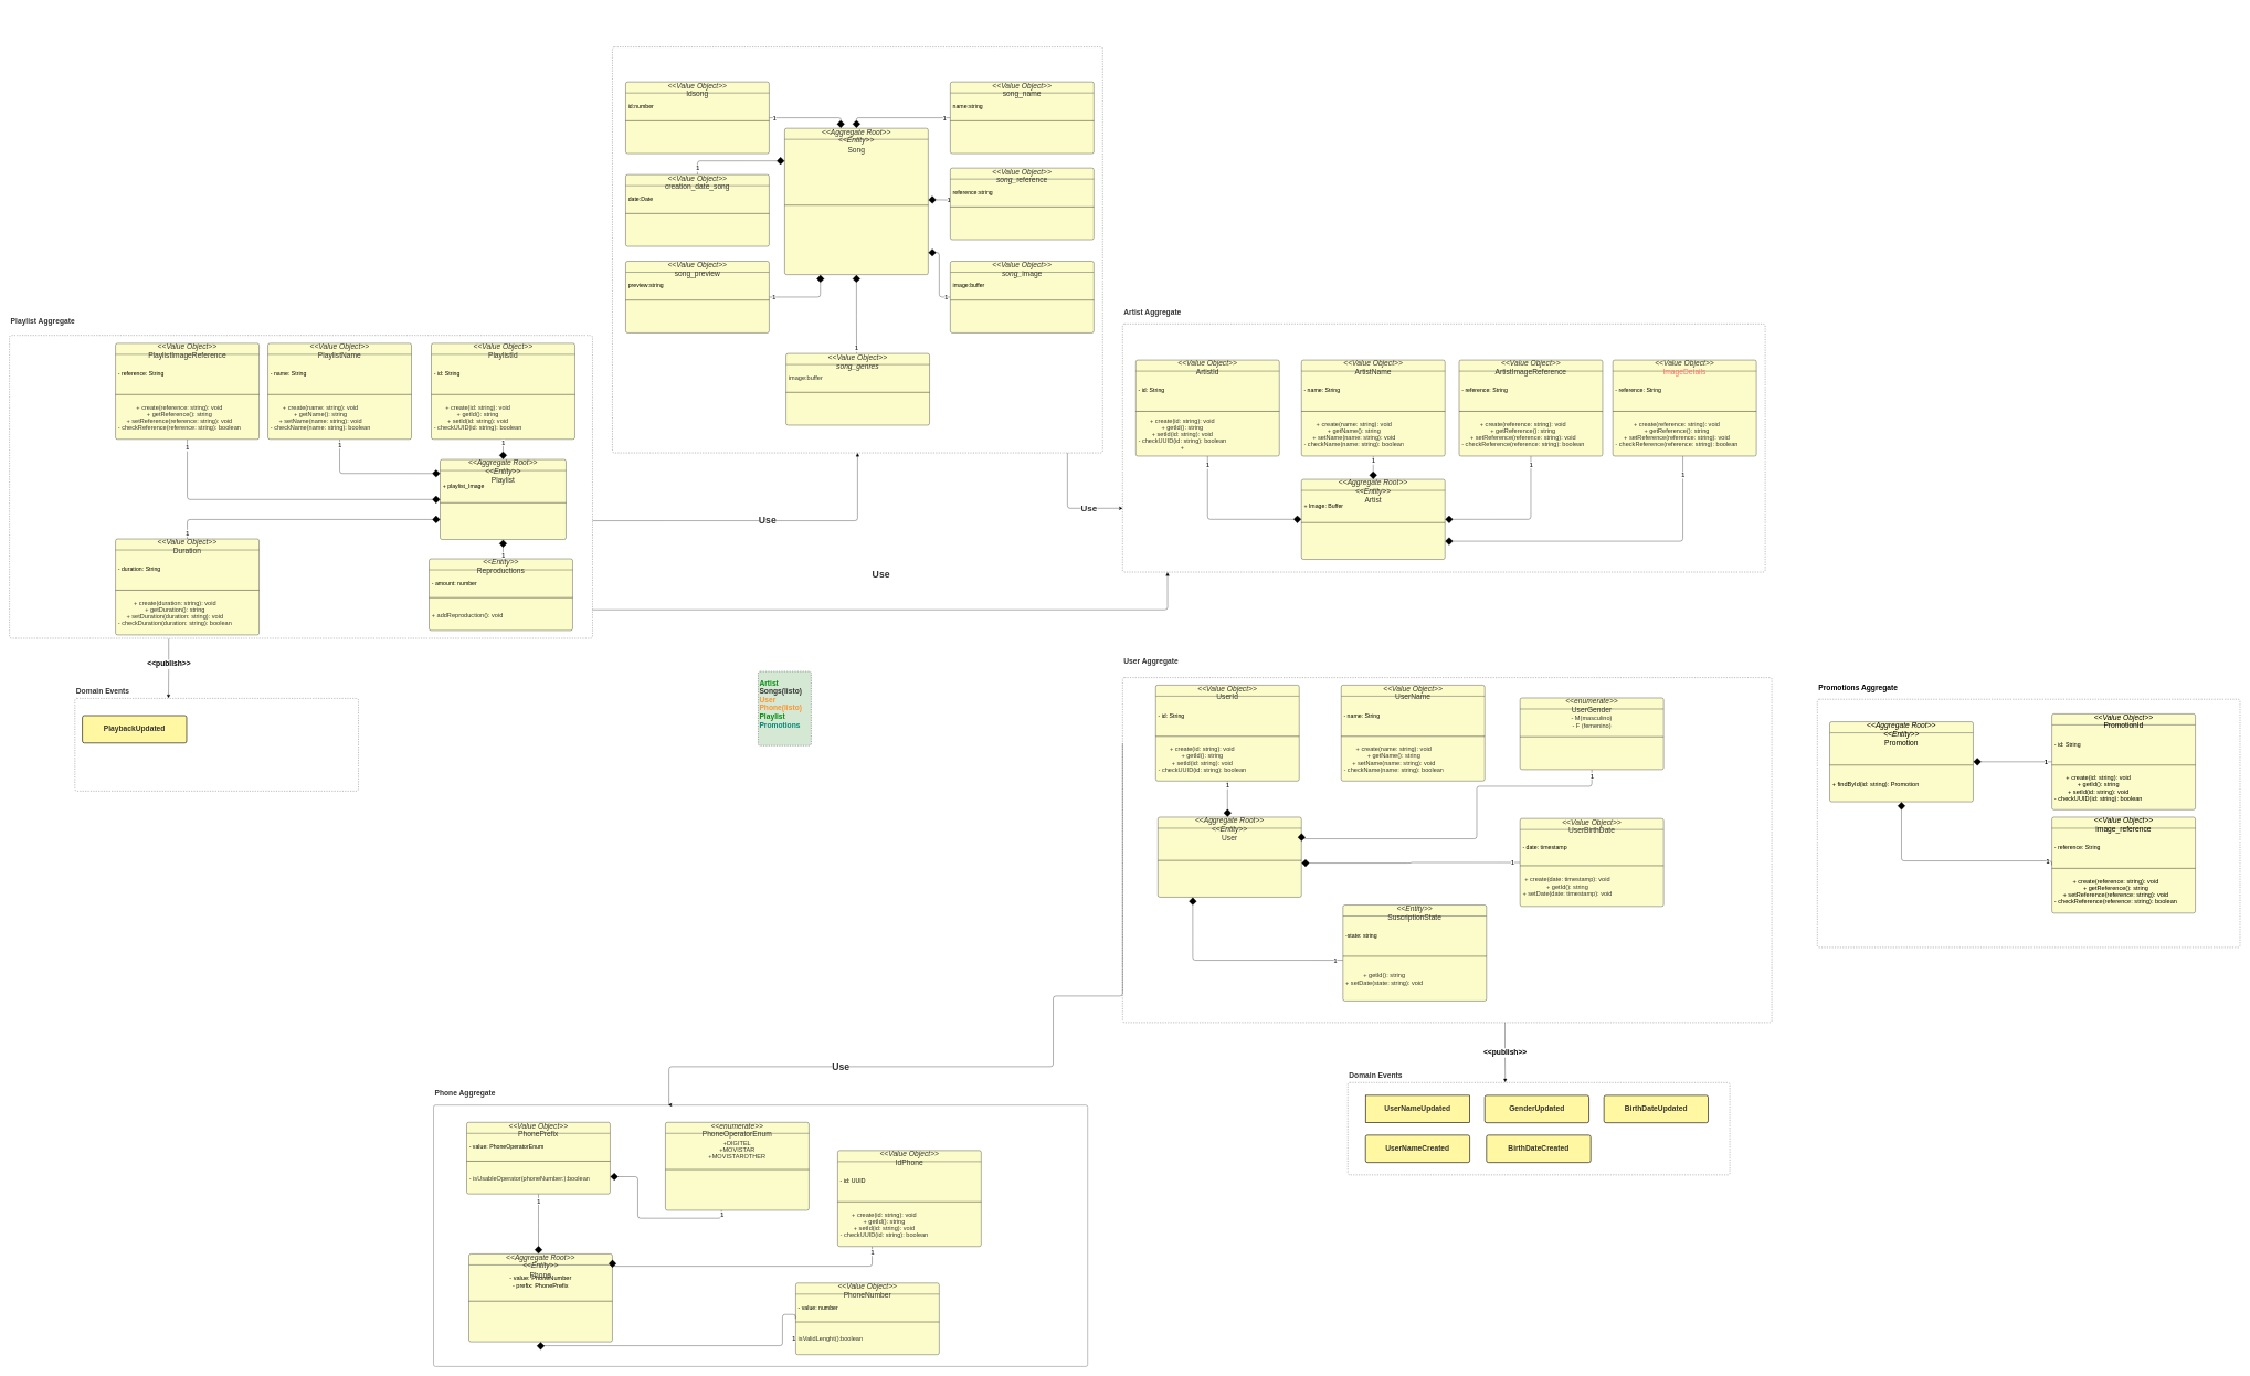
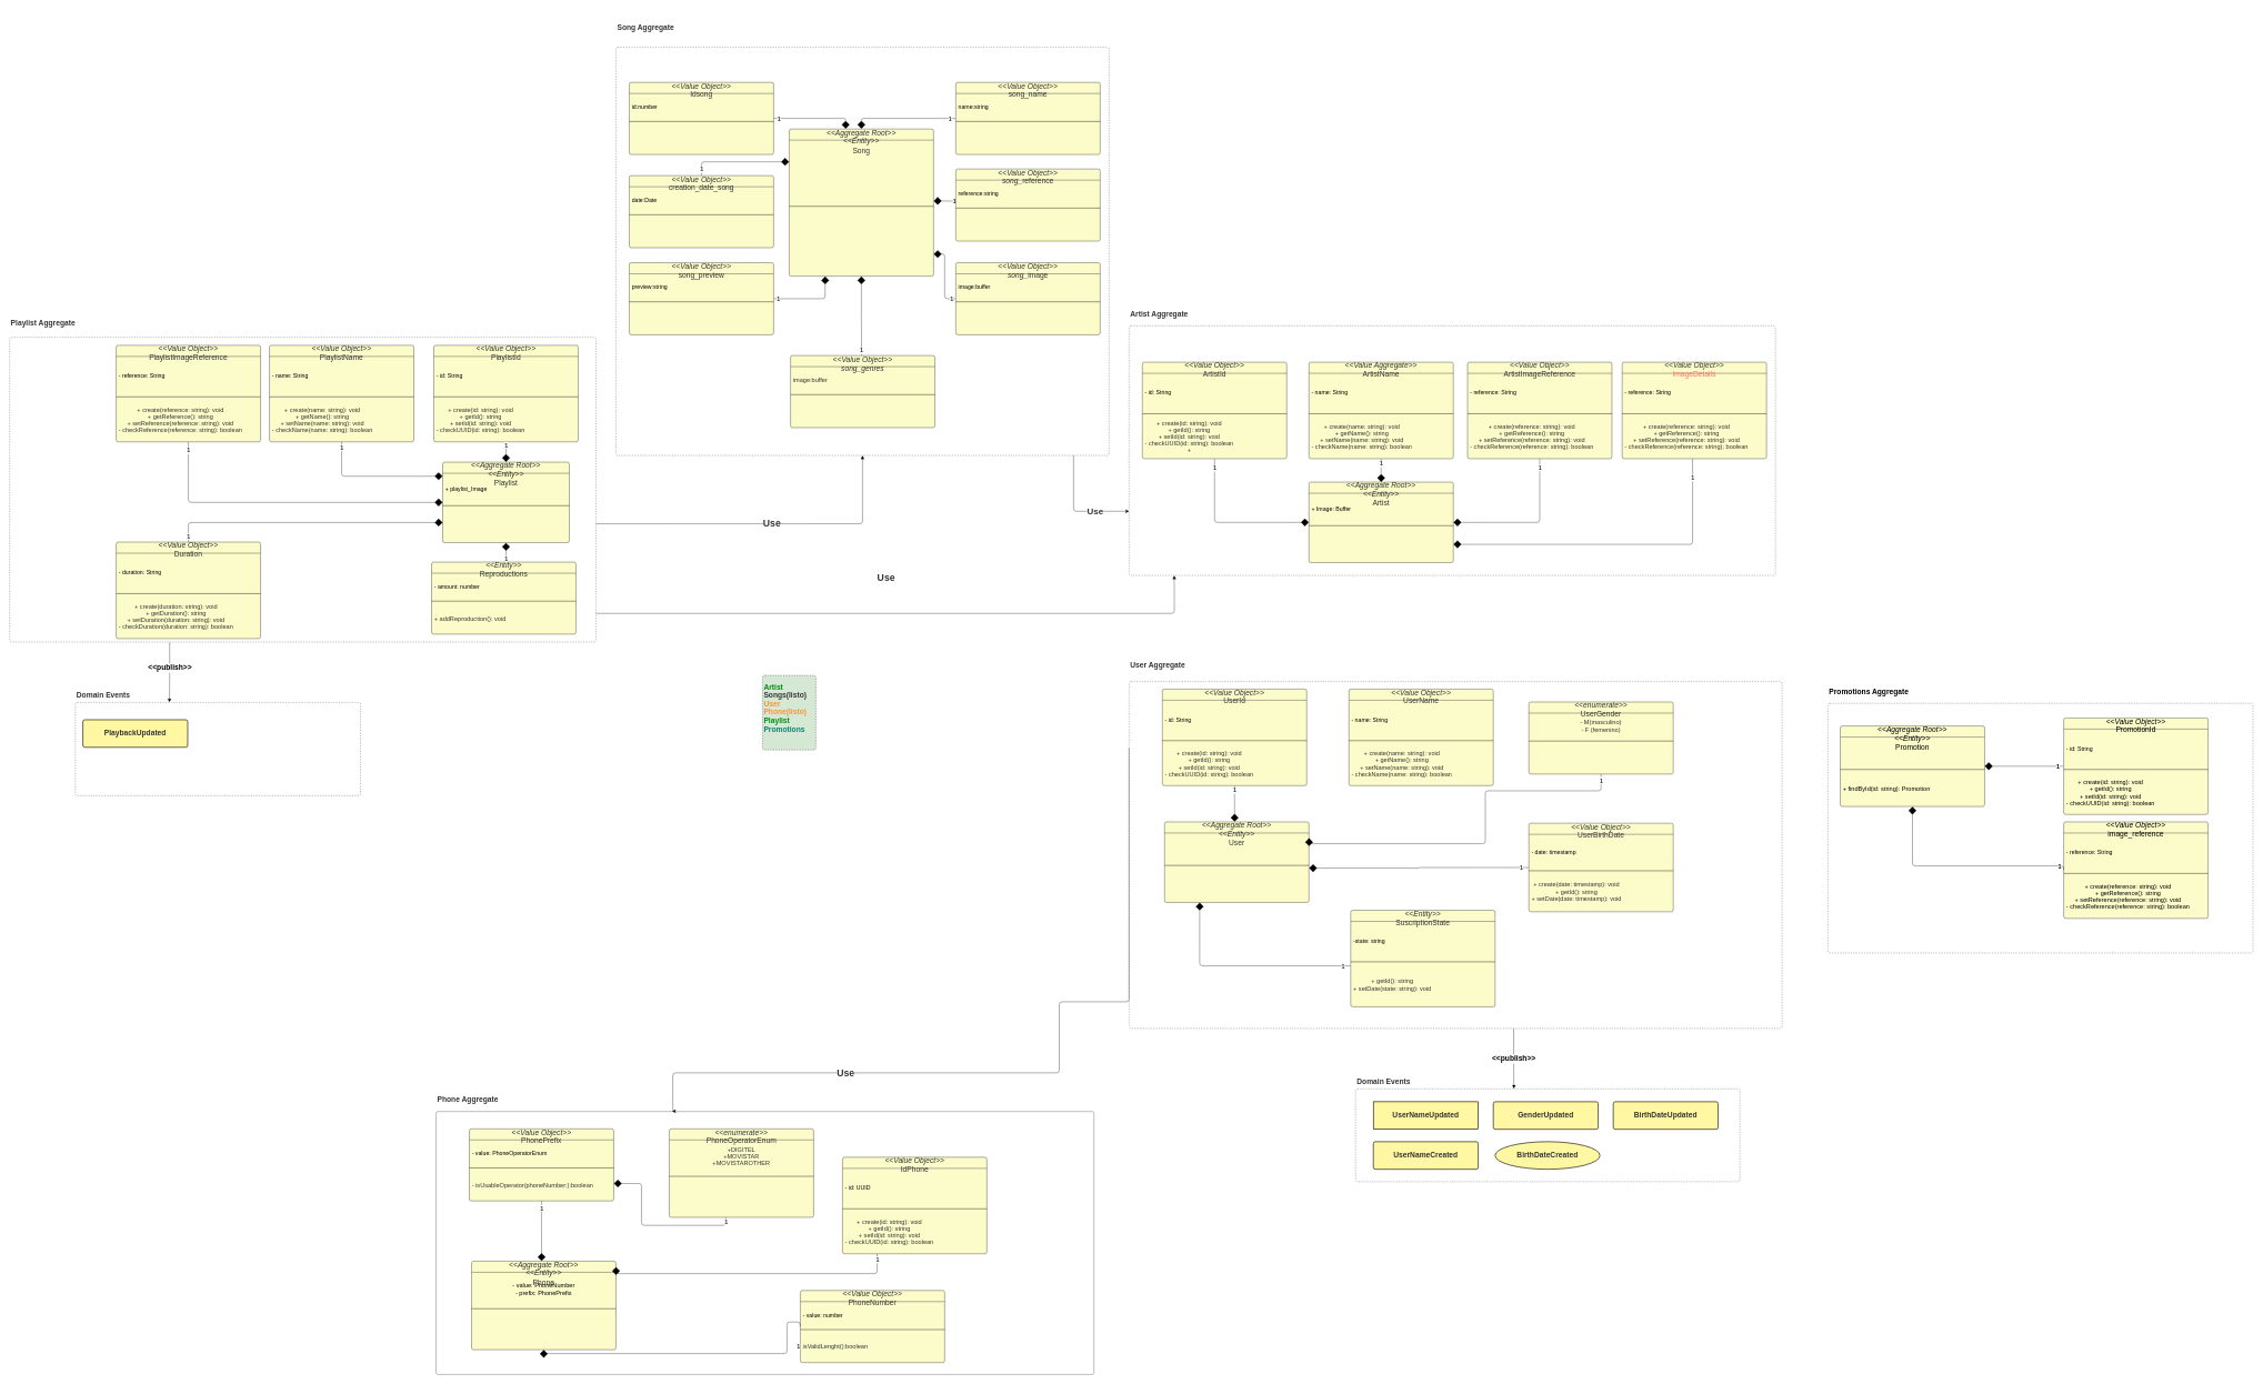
+ <mxCell id="29" value=" Song Aggregate" style="html=1;overflow=block;blockSpacing=1;whiteSpace=wrap;fontSize=16.7;fontColor=#333333;fontStyle=1;align=left;spacing=3.8;strokeOpacity=0;fillOpacity=0;rounded=1;absoluteArcSize=1;arcSize=9;fillColor=#ffffff;dashed=1;fixDash=1;strokeWidth=0.8;lucidId=qQxR9JLtG.ha;" vertex="1" parent="27"><mxGeometry width="180" height="86" as="geometry" /></mxCell>
- <mxCell id="13" value="&lt;div style=&quot;display: flex; justify-content: center; text-align: center; align-items: baseline; font-size: 0; line-height: 1.25;margin-top: -2px;&quot;&gt;&lt;span&gt;&lt;span style=&quot;font-size:16.7px;color:#333333;font-style: italic;&quot;&gt;&amp;lt;&amp;lt;Value Object&amp;gt;&amp;gt;&#10;&lt;/span&gt;&lt;/span&gt;&lt;/div&gt;&lt;div style=&quot;display: flex; justify-content: center; text-align: center; align-items: baseline; font-size: 0; line-height: 1.25;margin-top: -2px;&quot;&gt;&lt;span&gt;&lt;span style=&quot;font-size:16.7px;color:#333333;&quot;&gt;&lt;span style=&quot;font-size:16.7px;color:#333333;&quot;&gt;ArtistName&lt;/span&gt;&lt;/span&gt;&lt;/span&gt;&lt;/div&gt;" style="swimlane;childLayout=stackLayout;horizontal=1;horizontalStack=0;resizeParent=1;resizeParentMax=0;resizeLast=0;collapsible=0;fontStyle=0;marginBottom=0;swimlaneFillColor=#fcfcca;startSize=25;whiteSpace=wrap;overflow=block;blockSpacing=1;html=1;fontSize=13;align=left;spacing=0;strokeOpacity=100;fillOpacity=100;rounded=1;absoluteArcSize=1;arcSize=9;fillColor=#fcfcca;strokeWidth=0.8;" vertex="1" parent="1"><mxGeometry x="2945" y="815" width="325" height="217.25" as="geometry" /></mxCell>
+ <mxCell id="13" value="&lt;div style=&quot;display: flex; justify-content: center; text-align: center; align-items: baseline; font-size: 0; line-height: 1.25;margin-top: -2px;&quot;&gt;&lt;span&gt;&lt;span style=&quot;font-size:16.7px;color:#333333;font-style: italic;&quot;&gt;&amp;lt;&amp;lt;Value Aggregate&amp;gt;&amp;gt;&#10;&lt;/span&gt;&lt;/span&gt;&lt;/div&gt;&lt;div style=&quot;display: flex; justify-content: center; text-align: center; align-items: baseline; font-size: 0; line-height: 1.25;margin-top: -2px;&quot;&gt;&lt;span&gt;&lt;span style=&quot;font-size:16.7px;color:#333333;&quot;&gt;&lt;span style=&quot;font-size:16.7px;color:#333333;&quot;&gt;ArtistName&lt;/span&gt;&lt;/span&gt;&lt;/span&gt;&lt;/div&gt;" style="swimlane;childLayout=stackLayout;horizontal=1;horizontalStack=0;resizeParent=1;resizeParentMax=0;resizeLast=0;collapsible=0;fontStyle=0;marginBottom=0;swimlaneFillColor=#fcfcca;startSize=25;whiteSpace=wrap;overflow=block;blockSpacing=1;html=1;fontSize=13;align=left;spacing=0;strokeOpacity=100;fillOpacity=100;rounded=1;absoluteArcSize=1;arcSize=9;fillColor=#fcfcca;strokeWidth=0.8;" vertex="1" parent="1"><mxGeometry x="2945" y="815" width="325" height="217.25" as="geometry" /></mxCell>
- <mxCell id="221" value="BirthDateCreated" style="html=1;overflow=block;blockSpacing=1;whiteSpace=wrap;fontSize=16.7;fontColor=#333333;fontStyle=1;align=center;spacing=9;strokeOpacity=100;fillOpacity=100;rounded=1;absoluteArcSize=1;arcSize=9;fillColor=#fff7a1;strokeWidth=1.5;lucidId=3XyRNLb55wrE;" vertex="1" parent="1"><mxGeometry x="3364" y="2570" width="236" height="62" as="geometry" /></mxCell>
+ <mxCell id="221" value="BirthDateCreated" style="ellipse;html=1;overflow=block;blockSpacing=1;whiteSpace=wrap;fontSize=16.7;fontColor=#333333;fontStyle=1;align=center;spacing=9;strokeOpacity=100;fillOpacity=100;absoluteArcSize=1;arcSize=9;fillColor=#fff7a1;strokeWidth=1.5;lucidId=3XyRNLb55wrE;" vertex="1" parent="1"><mxGeometry x="3364" y="2570" width="236" height="62" as="geometry" /></mxCell>
